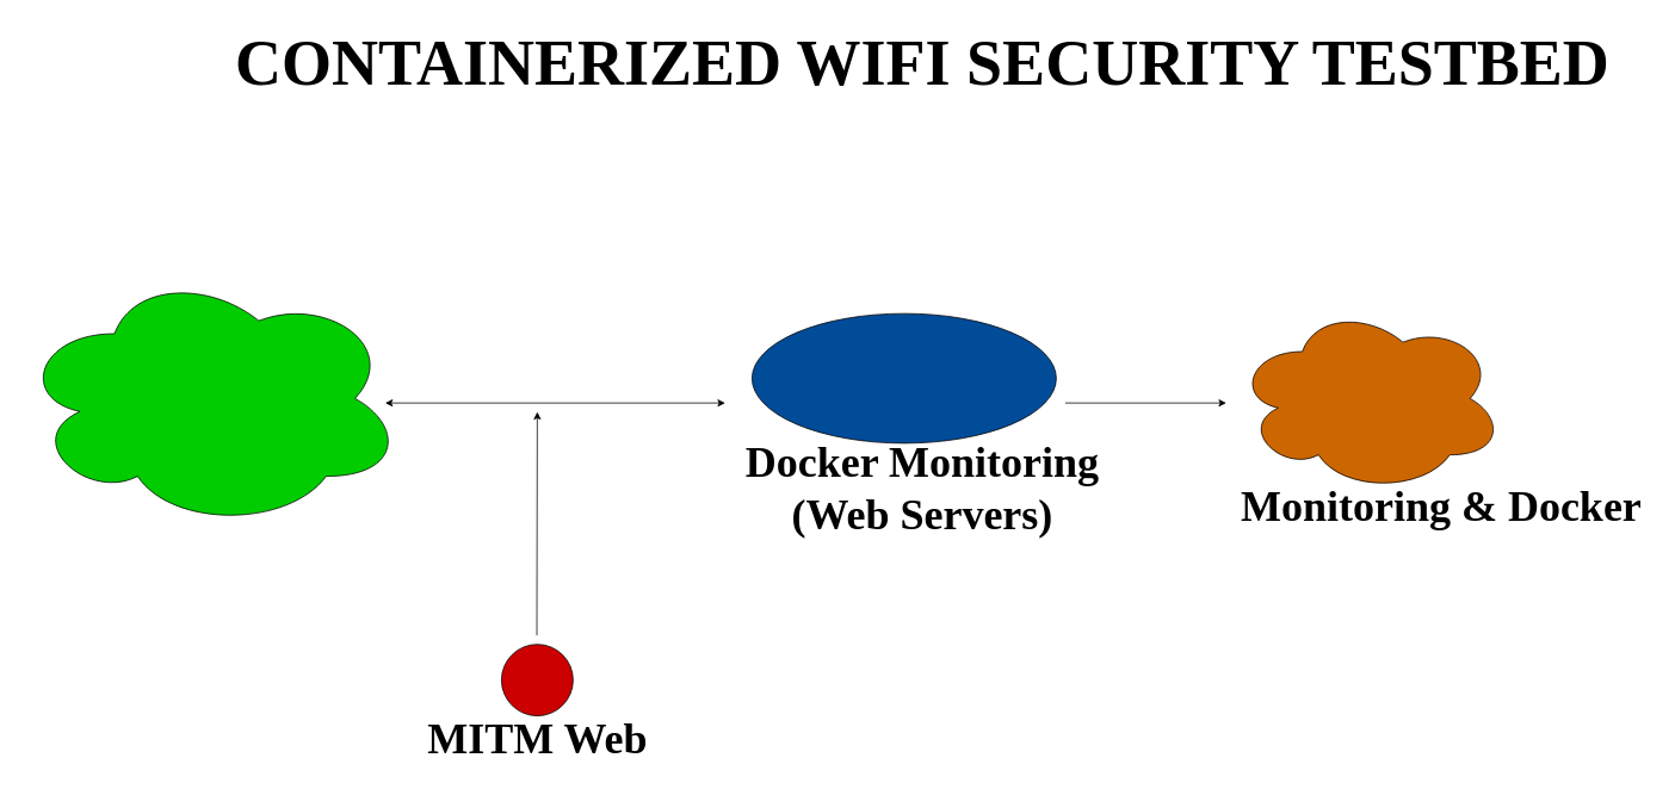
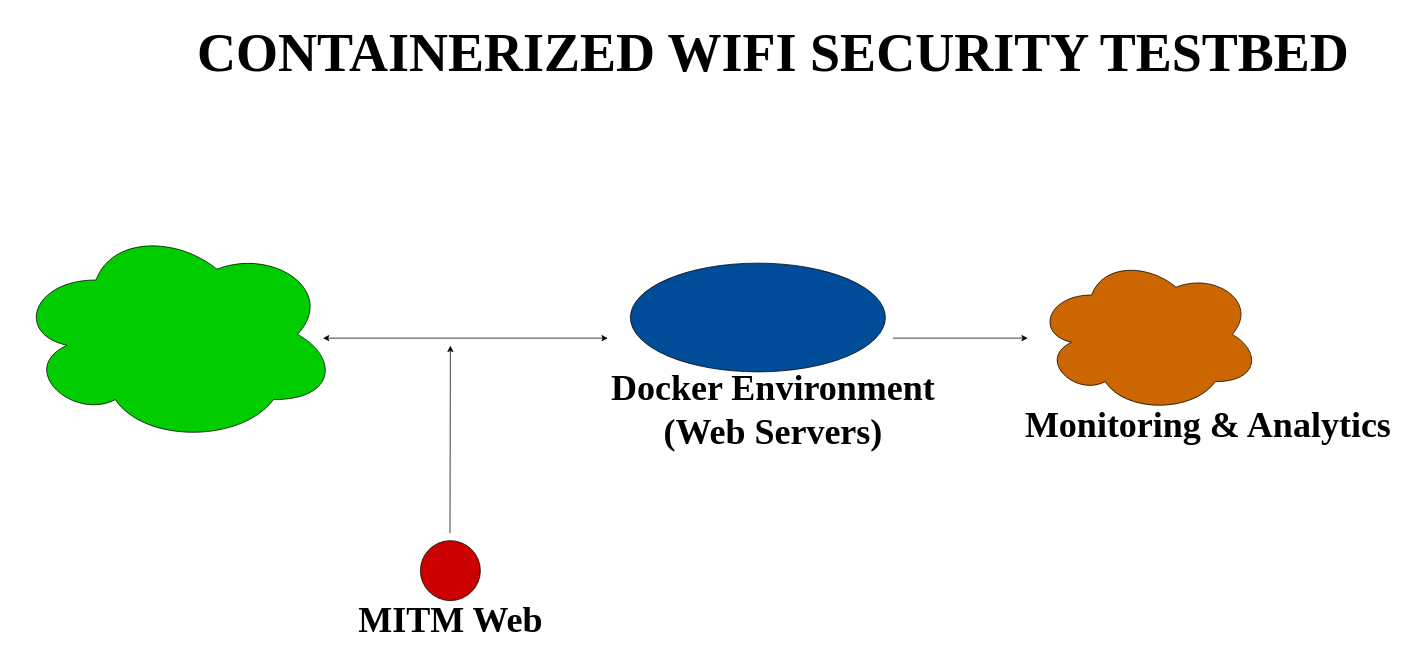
- <mxCell id="4" value="&lt;font style=&quot;font-size: 48px;&quot; face=&quot;Times New Roman&quot;&gt;&lt;b style=&quot;&quot;&gt;Docker Monitoring&lt;br&gt;(Web Servers)&lt;br&gt;&lt;/b&gt;&lt;/font&gt;" style="text;html=1;resizable=0;autosize=1;align=center;verticalAlign=middle;points=[];fillColor=none;strokeColor=none;rounded=0;" vertex="1" parent="1"><mxGeometry x="820" y="480" width="420" height="130" as="geometry" /></mxCell>
+ <mxCell id="4" value="&lt;font style=&quot;font-size: 48px;&quot; face=&quot;Times New Roman&quot;&gt;&lt;b style=&quot;&quot;&gt;Docker Environment&lt;br&gt;(Web Servers)&lt;br&gt;&lt;/b&gt;&lt;/font&gt;" style="text;html=1;resizable=0;autosize=1;align=center;verticalAlign=middle;points=[];fillColor=none;strokeColor=none;rounded=0;" vertex="1" parent="1"><mxGeometry x="820" y="480" width="420" height="130" as="geometry" /></mxCell>
- <mxCell id="7" value="&lt;b&gt;Monitoring &amp;amp; Docker&lt;/b&gt;" style="text;html=1;resizable=0;autosize=1;align=center;verticalAlign=middle;points=[];fillColor=none;strokeColor=none;rounded=0;fontFamily=Times New Roman;fontSize=48;" vertex="1" parent="1"><mxGeometry x="1370" y="530" width="480" height="70" as="geometry" /></mxCell>
+ <mxCell id="7" value="&lt;b&gt;Monitoring &amp;amp; Analytics&lt;/b&gt;" style="text;html=1;resizable=0;autosize=1;align=center;verticalAlign=middle;points=[];fillColor=none;strokeColor=none;rounded=0;fontFamily=Times New Roman;fontSize=48;" vertex="1" parent="1"><mxGeometry x="1370" y="530" width="480" height="70" as="geometry" /></mxCell>
